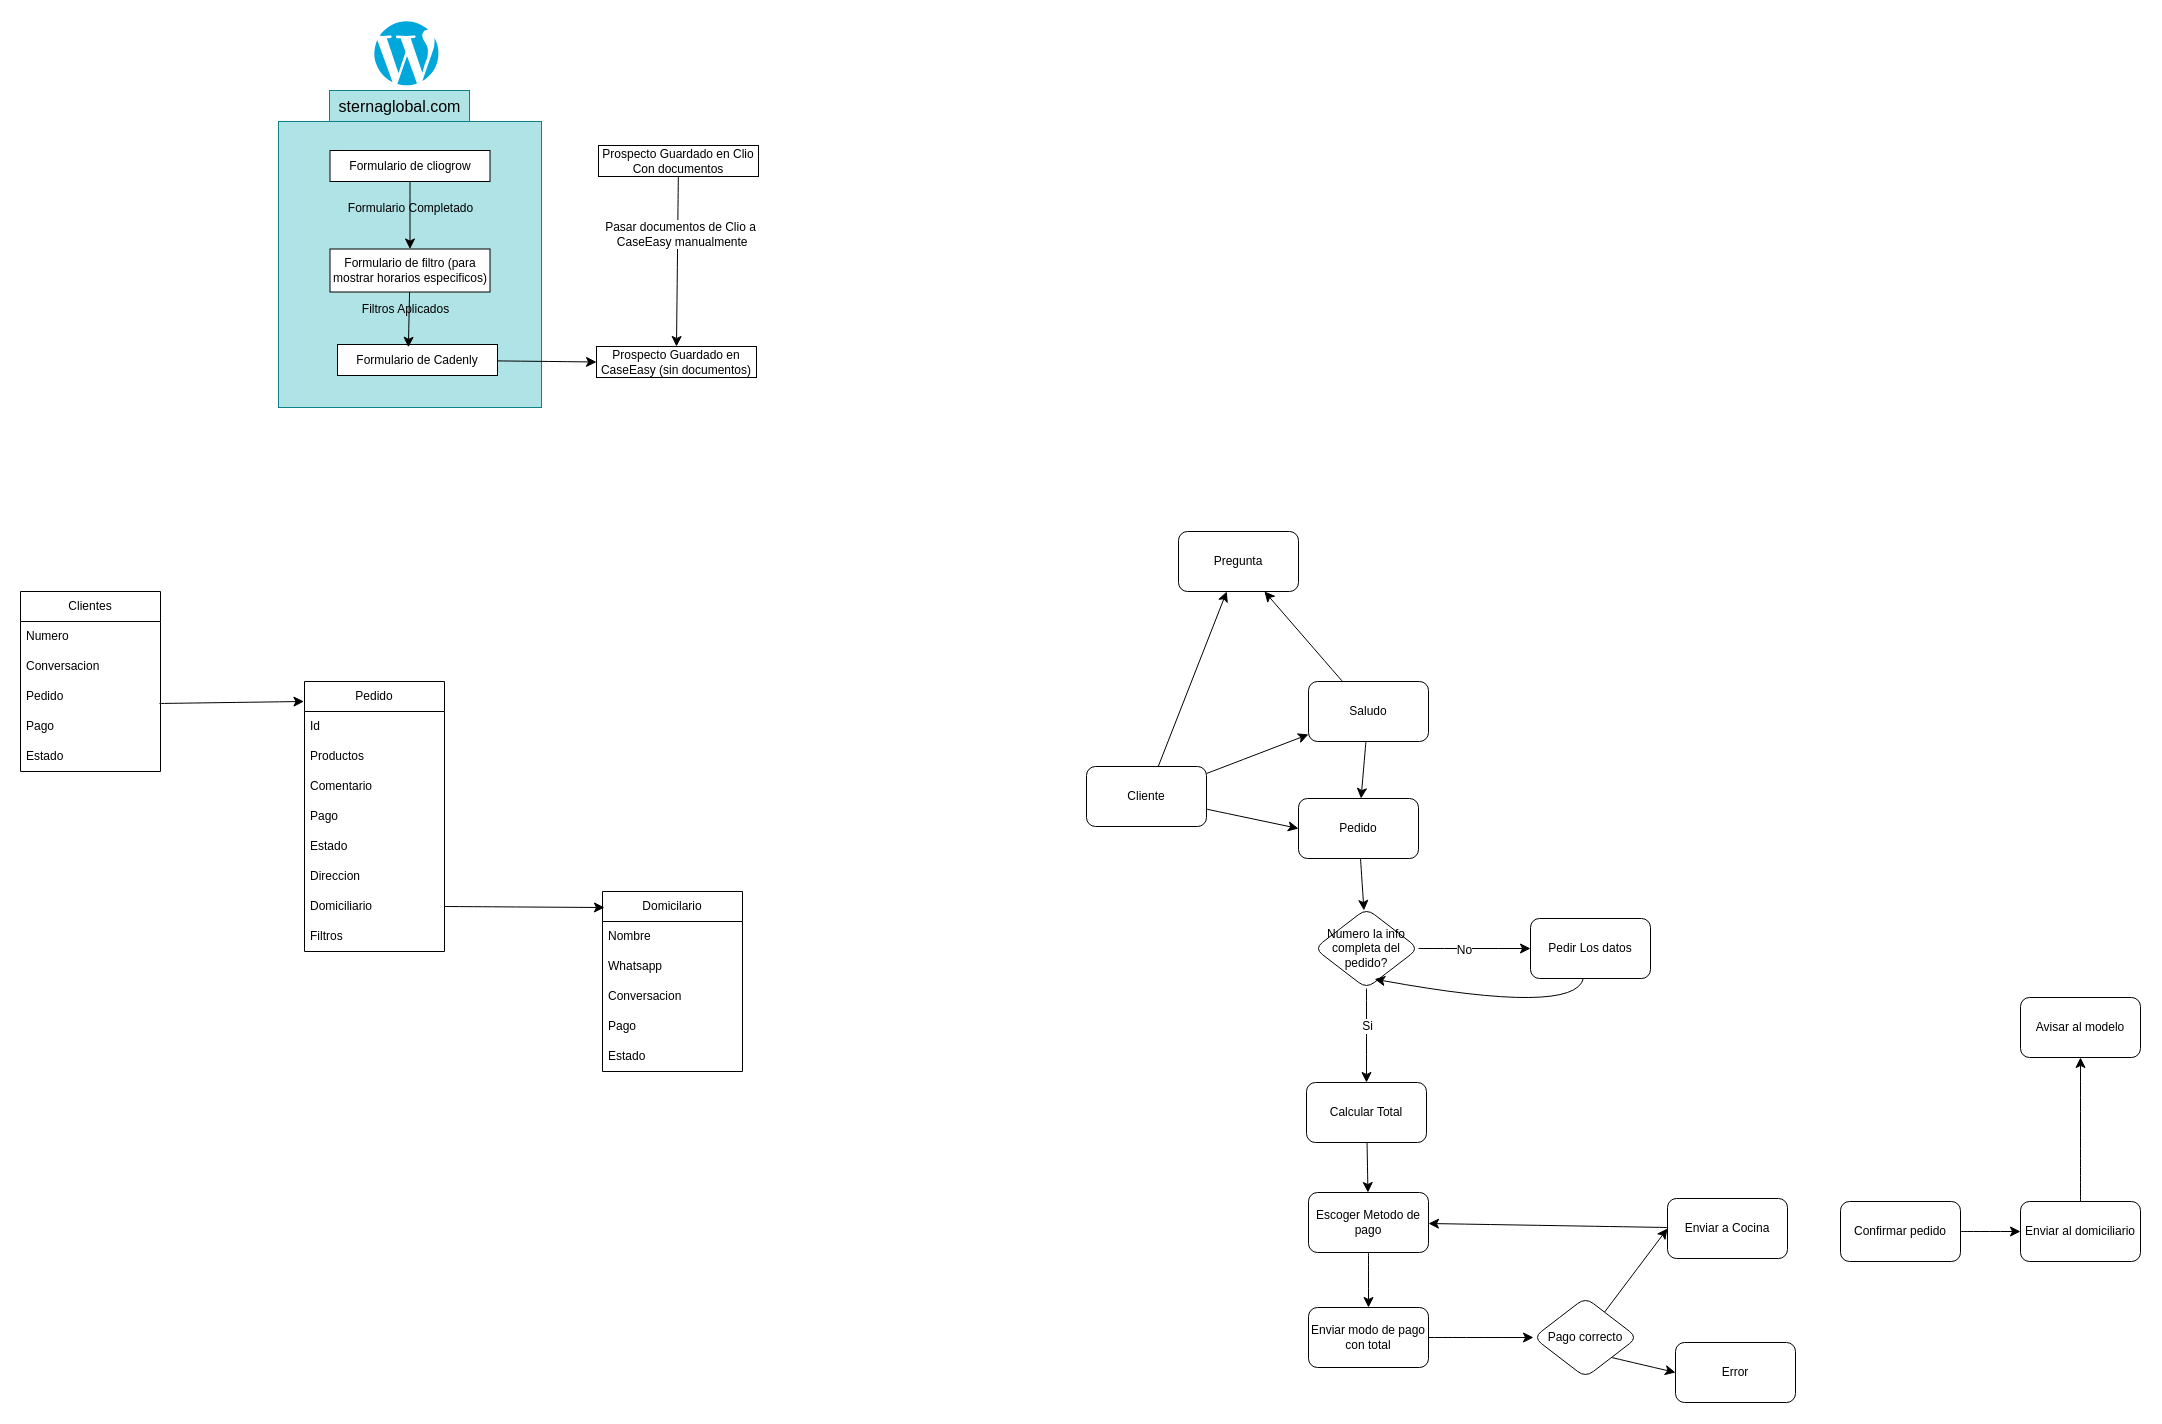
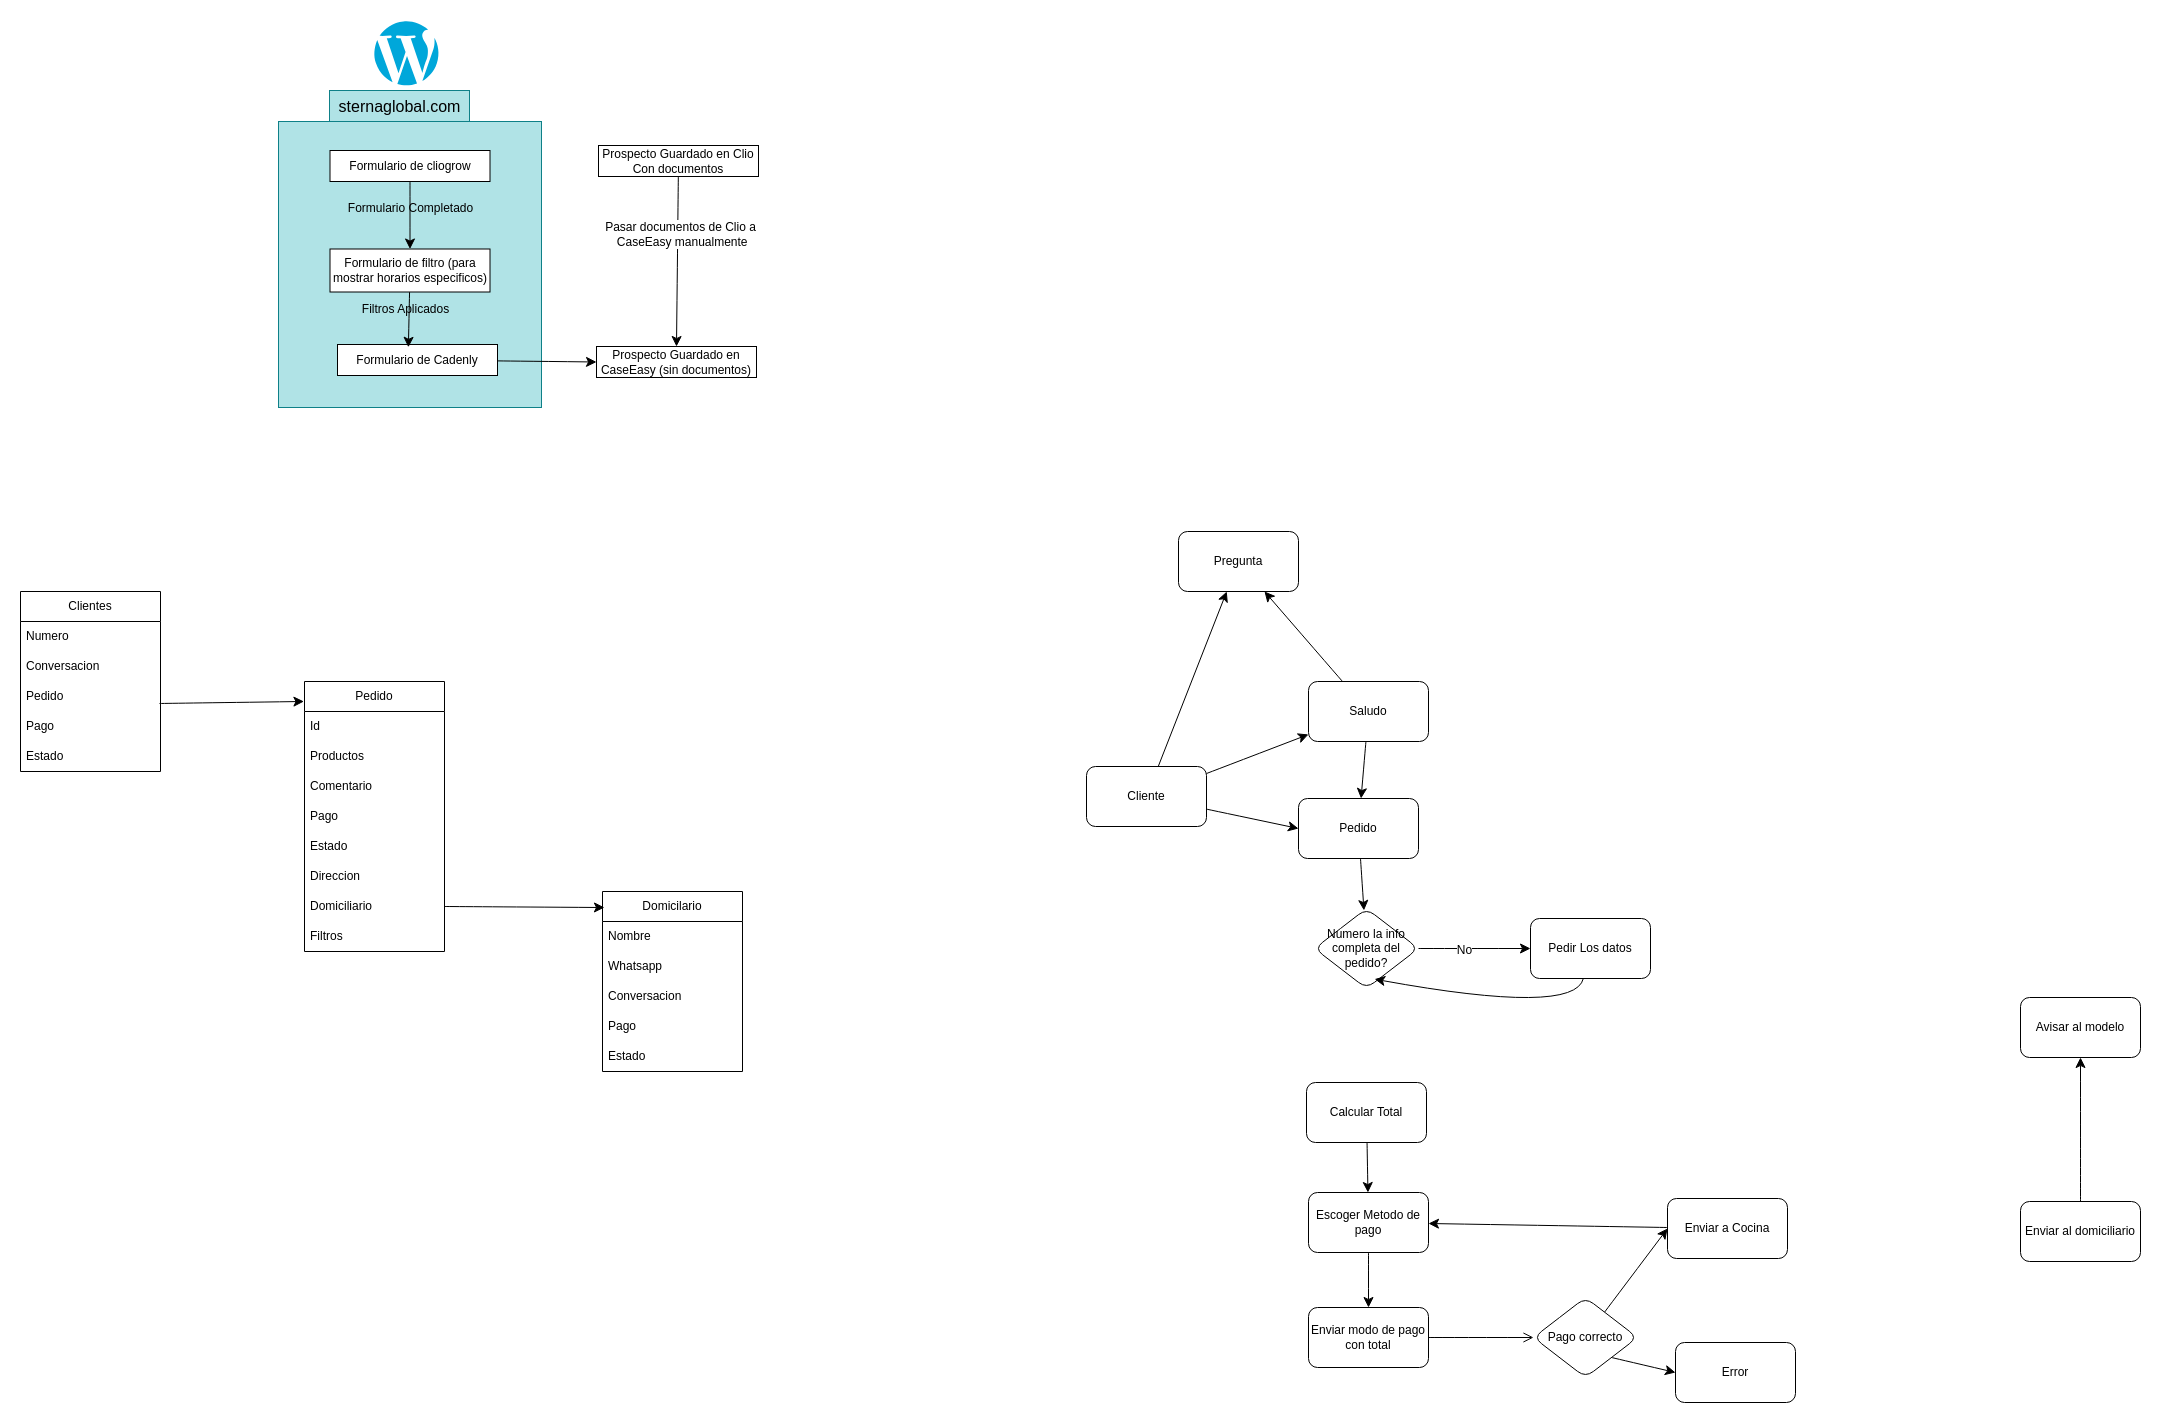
- <mxCell id="37" value="" style="edgeStyle=none;curved=1;rounded=0;orthogonalLoop=1;jettySize=auto;html=1;fontSize=12;startSize=8;endSize=8;" parent="1" source="39" target="43" edge="1"><mxGeometry relative="1" as="geometry" /></mxCell>
- <mxCell id="38" value="Si" style="edgeLabel;html=1;align=center;verticalAlign=middle;resizable=0;points=[];fontSize=12;" parent="37" vertex="1" connectable="0"><mxGeometry x="-0.216" relative="1" as="geometry"><mxPoint as="offset" /></mxGeometry></mxCell>
- <mxCell id="55" value="Confirmar pedido" style="whiteSpace=wrap;html=1;rounded=1;" parent="1" vertex="1"><mxGeometry x="1840" y="1201" width="120" height="60" as="geometry" /></mxCell>
- <mxCell id="54" value="" style="edgeStyle=none;curved=1;rounded=0;orthogonalLoop=1;jettySize=auto;html=1;fontSize=12;startSize=8;endSize=8;" parent="1" source="55" target="57" edge="1"><mxGeometry relative="1" as="geometry" /></mxCell>
- <mxCell id="46" style="edgeStyle=none;curved=1;rounded=0;orthogonalLoop=1;jettySize=auto;html=1;fontSize=12;startSize=8;endSize=8;" parent="1" source="47" target="50" edge="1"><mxGeometry relative="1" as="geometry" /></mxCell>
+ <mxCell id="46" style="edgeStyle=none;curved=1;rounded=0;orthogonalLoop=1;jettySize=auto;html=1;fontSize=12;startSize=8;endSize=8;endArrow=open;" parent="1" source="47" target="50" edge="1"><mxGeometry relative="1" as="geometry" /></mxCell>
